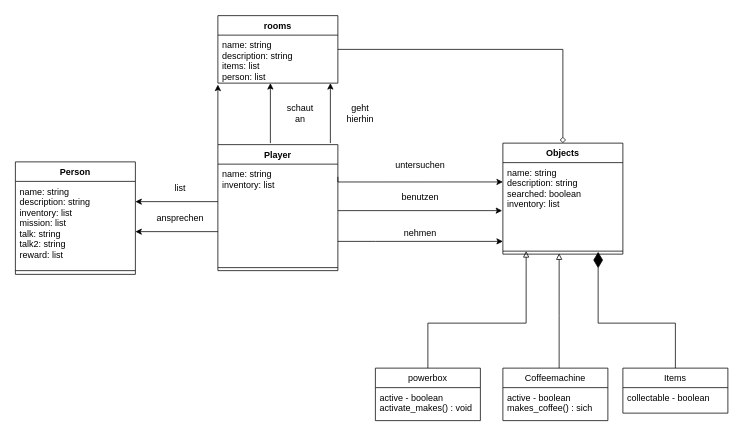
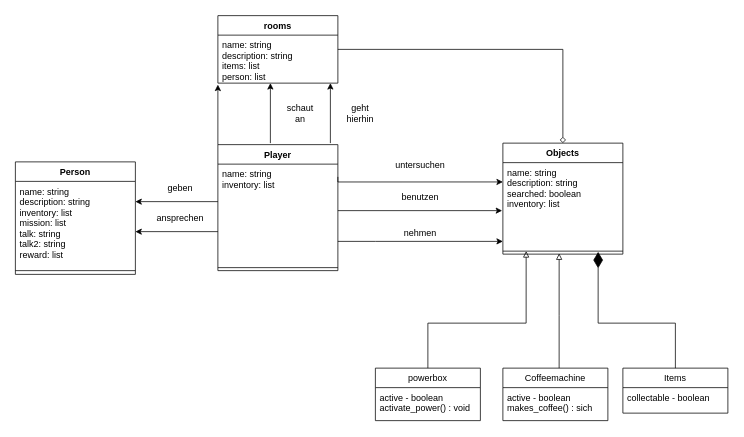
- <mxCell id="35" value="list" style="text;html=1;strokeColor=none;fillColor=none;align=center;verticalAlign=middle;whiteSpace=wrap;rounded=0;" vertex="1" parent="1"><mxGeometry x="220" y="240" width="40" height="20" as="geometry" /></mxCell>
+ <mxCell id="35" value="geben" style="text;html=1;strokeColor=none;fillColor=none;align=center;verticalAlign=middle;whiteSpace=wrap;rounded=0;" vertex="1" parent="1"><mxGeometry x="220" y="240" width="40" height="20" as="geometry" /></mxCell>
- <mxCell id="22" value="active - boolean&#10;activate_makes() : void&#10;" style="text;strokeColor=none;fillColor=none;align=left;verticalAlign=top;spacingLeft=4;spacingRight=4;overflow=hidden;rotatable=0;points=[[0,0.5],[1,0.5]];portConstraint=eastwest;" parent="21" vertex="1"><mxGeometry y="26" width="140" height="44" as="geometry" /></mxCell>
+ <mxCell id="22" value="active - boolean&#10;activate_power() : void&#10;" style="text;strokeColor=none;fillColor=none;align=left;verticalAlign=top;spacingLeft=4;spacingRight=4;overflow=hidden;rotatable=0;points=[[0,0.5],[1,0.5]];portConstraint=eastwest;" parent="21" vertex="1"><mxGeometry y="26" width="140" height="44" as="geometry" /></mxCell>
